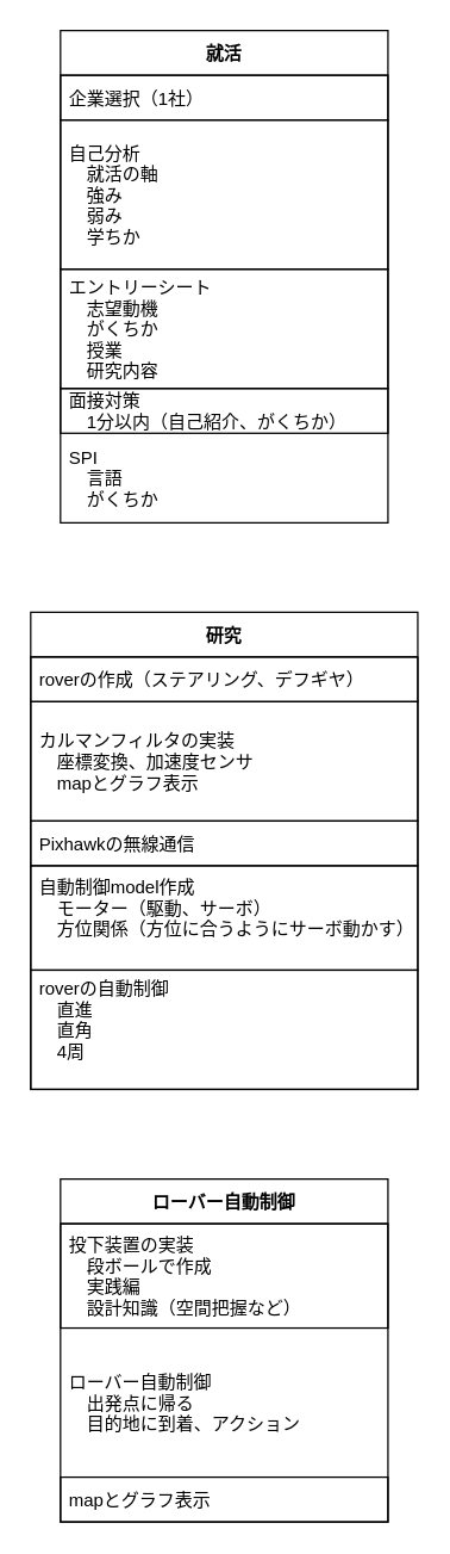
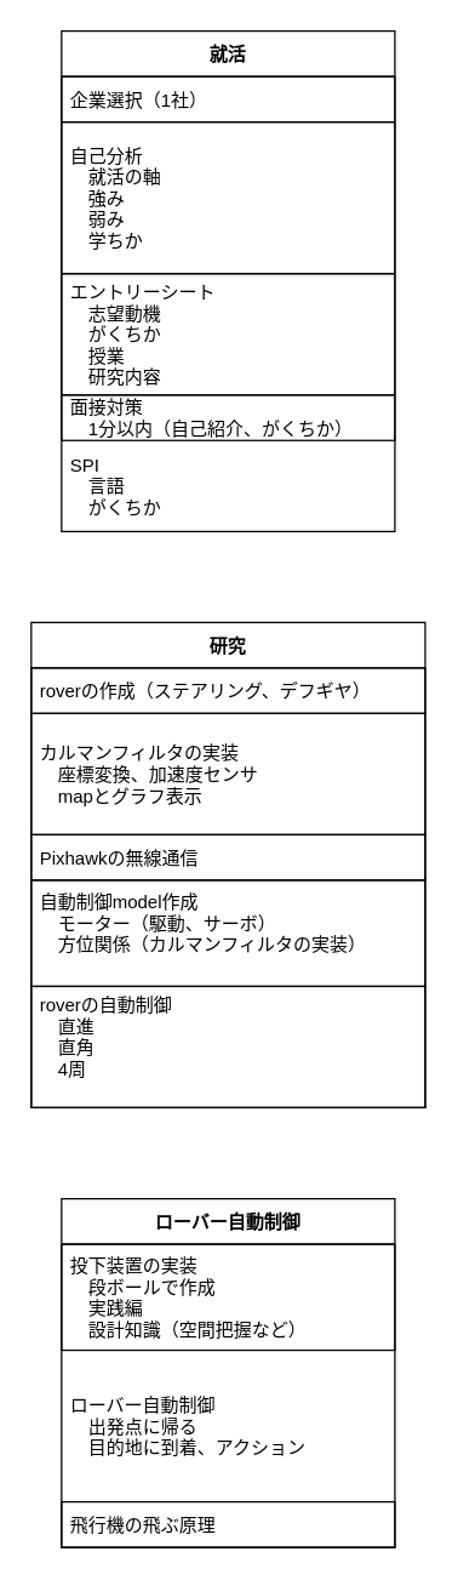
- <mxCell id="12" value="自動制御model作成&#10;　モーター（駆動、サーボ）&#10;　方位関係（方位に合うようにサーボ動かす）&#10;　" style="text;strokeColor=default;fillColor=none;align=left;verticalAlign=middle;spacingLeft=4;spacingRight=4;overflow=hidden;points=[[0,0.5],[1,0.5]];portConstraint=eastwest;rotatable=0;rounded=0;shadow=0;glass=0;sketch=0;" vertex="1" parent="8"><mxGeometry y="170" width="260" height="70" as="geometry" /></mxCell>
+ <mxCell id="12" value="自動制御model作成&#10;　モーター（駆動、サーボ）&#10;　方位関係（カルマンフィルタの実装）&#10;　" style="text;strokeColor=default;fillColor=none;align=left;verticalAlign=middle;spacingLeft=4;spacingRight=4;overflow=hidden;points=[[0,0.5],[1,0.5]];portConstraint=eastwest;rotatable=0;rounded=0;shadow=0;glass=0;sketch=0;" vertex="1" parent="8"><mxGeometry y="170" width="260" height="70" as="geometry" /></mxCell>
- <mxCell id="17" value="mapとグラフ表示" style="text;strokeColor=default;fillColor=none;align=left;verticalAlign=middle;spacingLeft=4;spacingRight=4;overflow=hidden;points=[[0,0.5],[1,0.5]];portConstraint=eastwest;rotatable=0;rounded=0;shadow=0;glass=0;sketch=0;" vertex="1" parent="14"><mxGeometry y="200" width="220" height="30" as="geometry" /></mxCell>
+ <mxCell id="17" value="飛行機の飛ぶ原理" style="text;strokeColor=default;fillColor=none;align=left;verticalAlign=middle;spacingLeft=4;spacingRight=4;overflow=hidden;points=[[0,0.5],[1,0.5]];portConstraint=eastwest;rotatable=0;rounded=0;shadow=0;glass=0;sketch=0;" vertex="1" parent="14"><mxGeometry y="200" width="220" height="30" as="geometry" /></mxCell>
